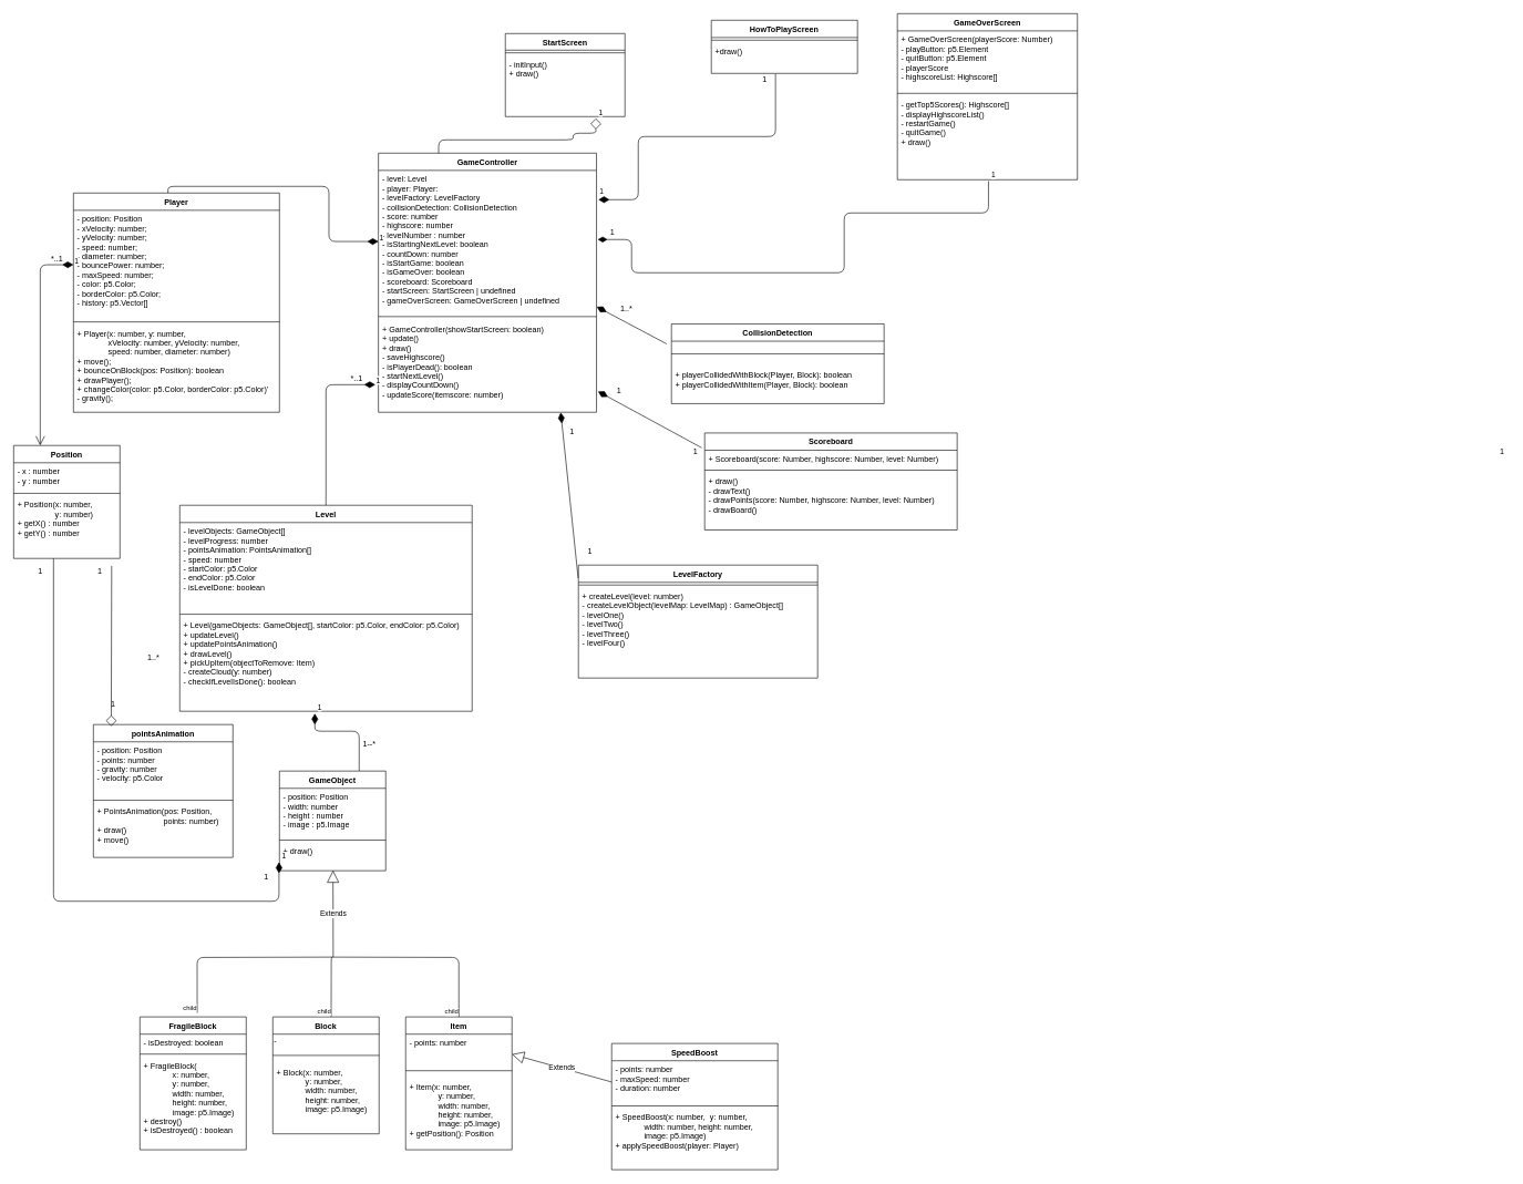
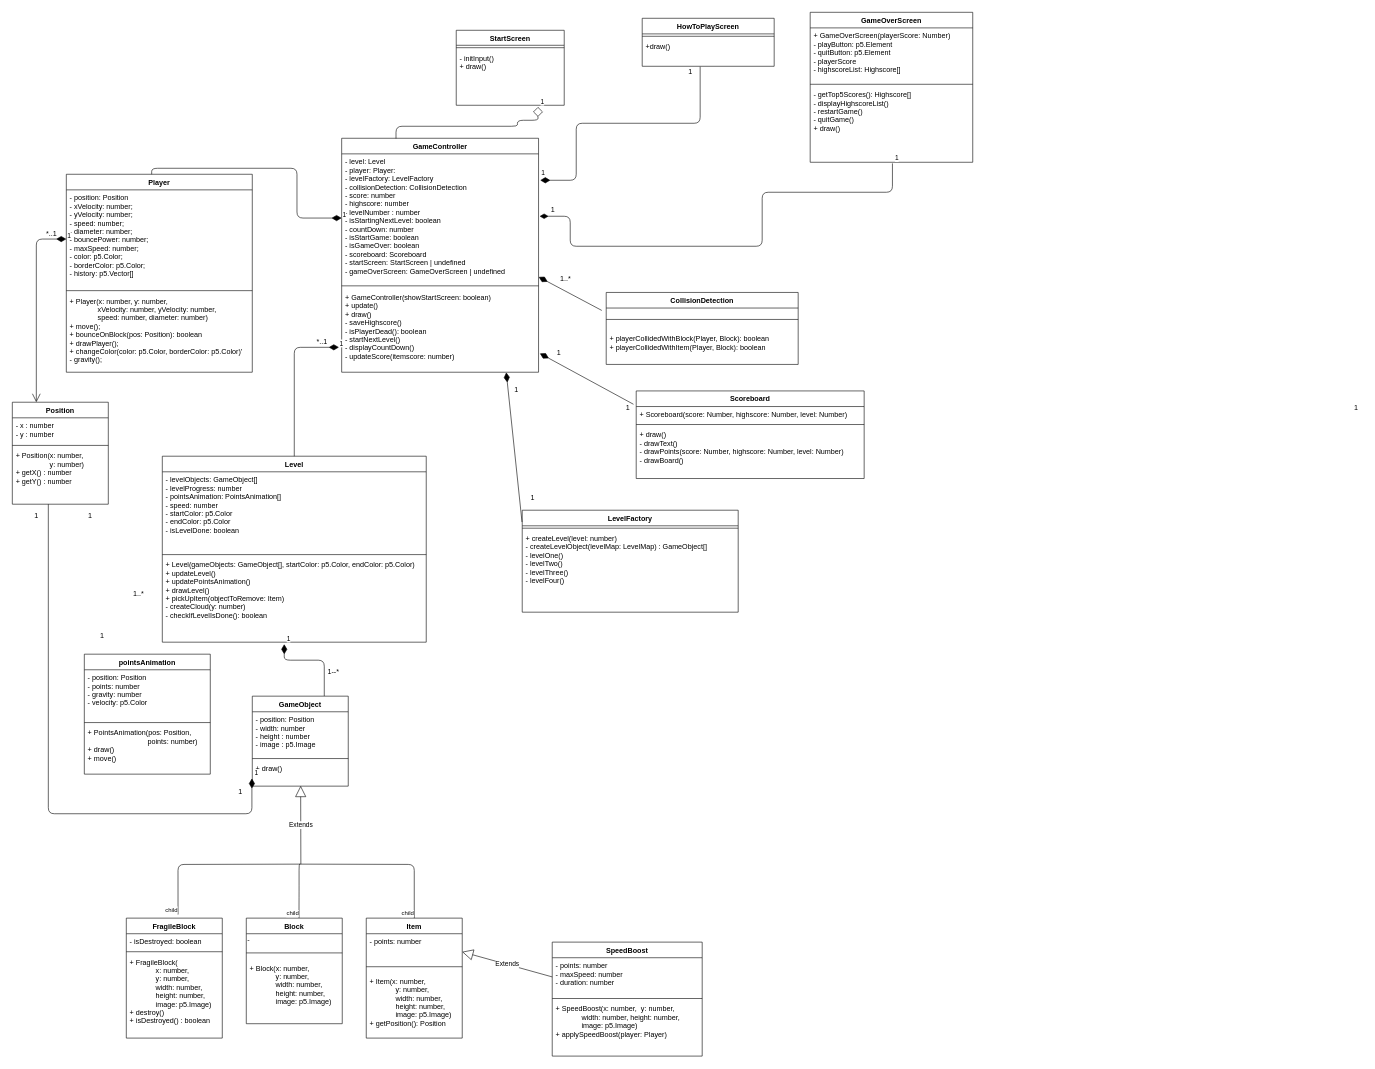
- <mxCell id="82" value="" style="endArrow=diamond;endFill=0;endSize=14;html=1;entryX=0.128;entryY=0.012;entryDx=0;entryDy=0;exitX=0.922;exitY=1.119;exitDx=0;exitDy=0;exitPerimeter=0;entryPerimeter=0;" parent="1" source="39" target="69" edge="1"><mxGeometry width="160" relative="1" as="geometry"><mxPoint x="-150" y="1100" as="sourcePoint" /><mxPoint x="10" y="1100" as="targetPoint" /></mxGeometry></mxCell>
